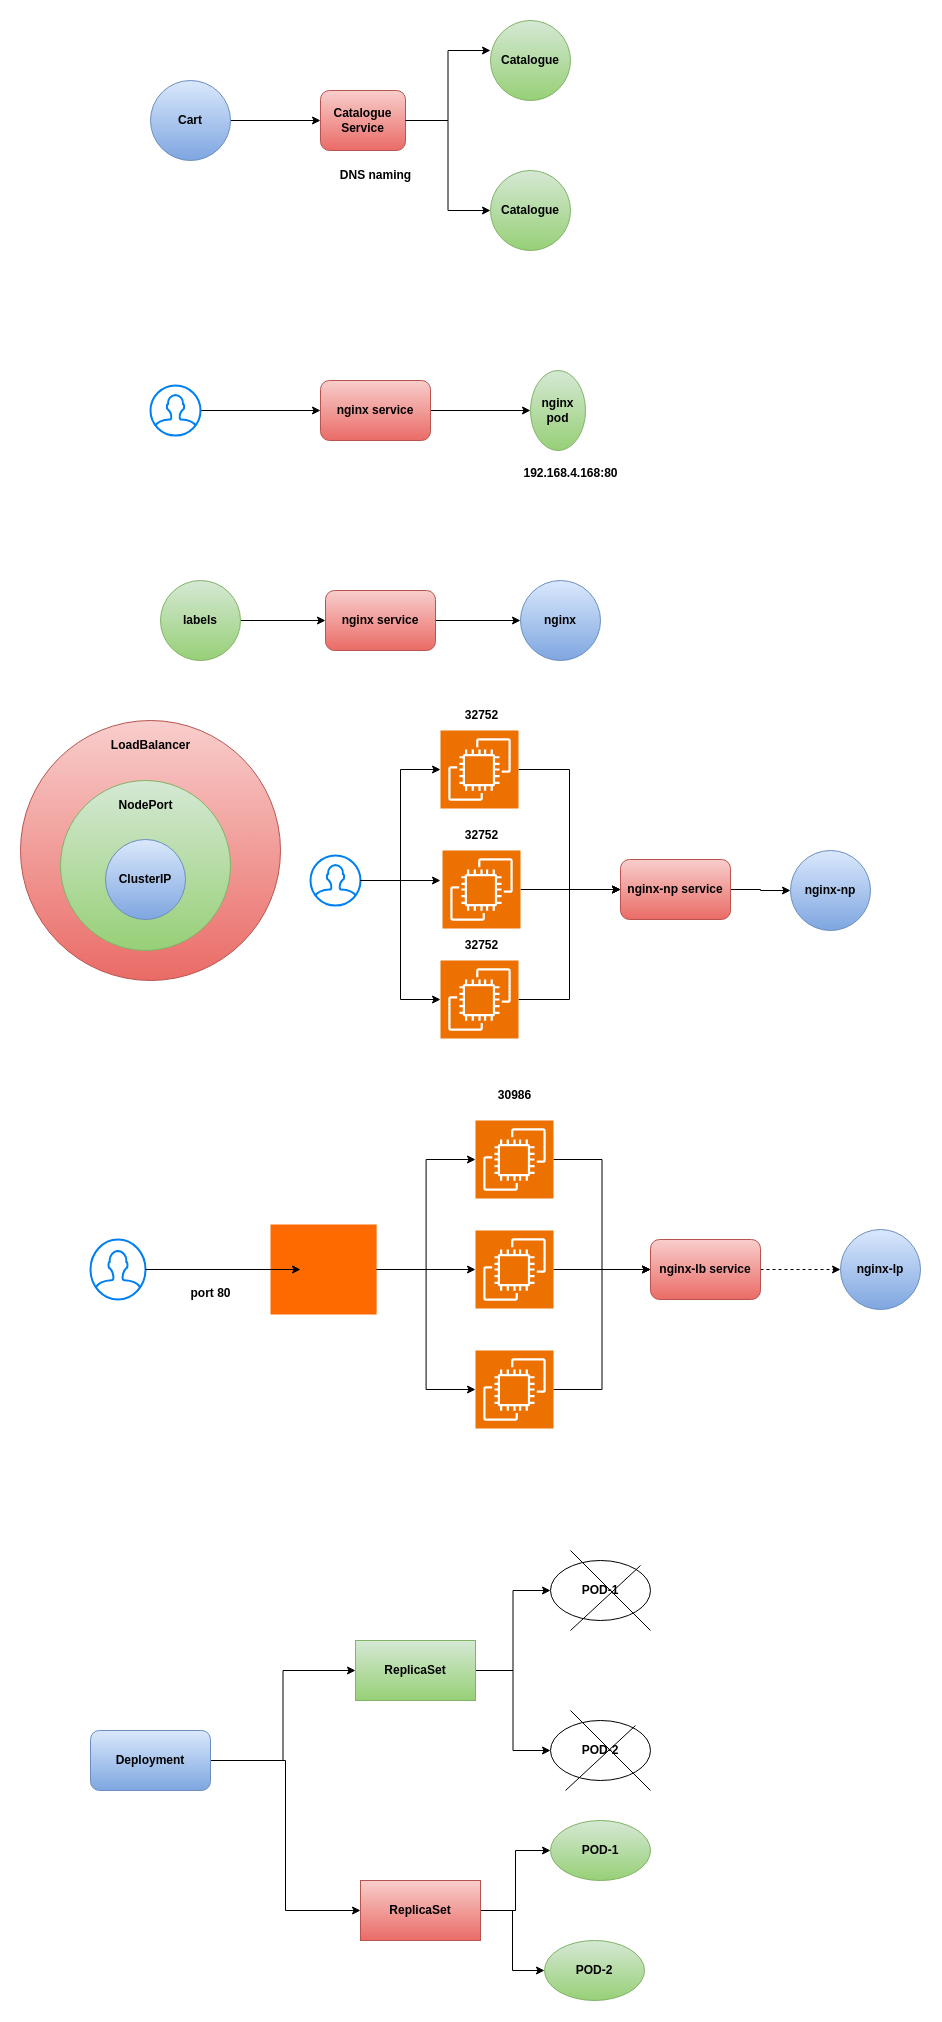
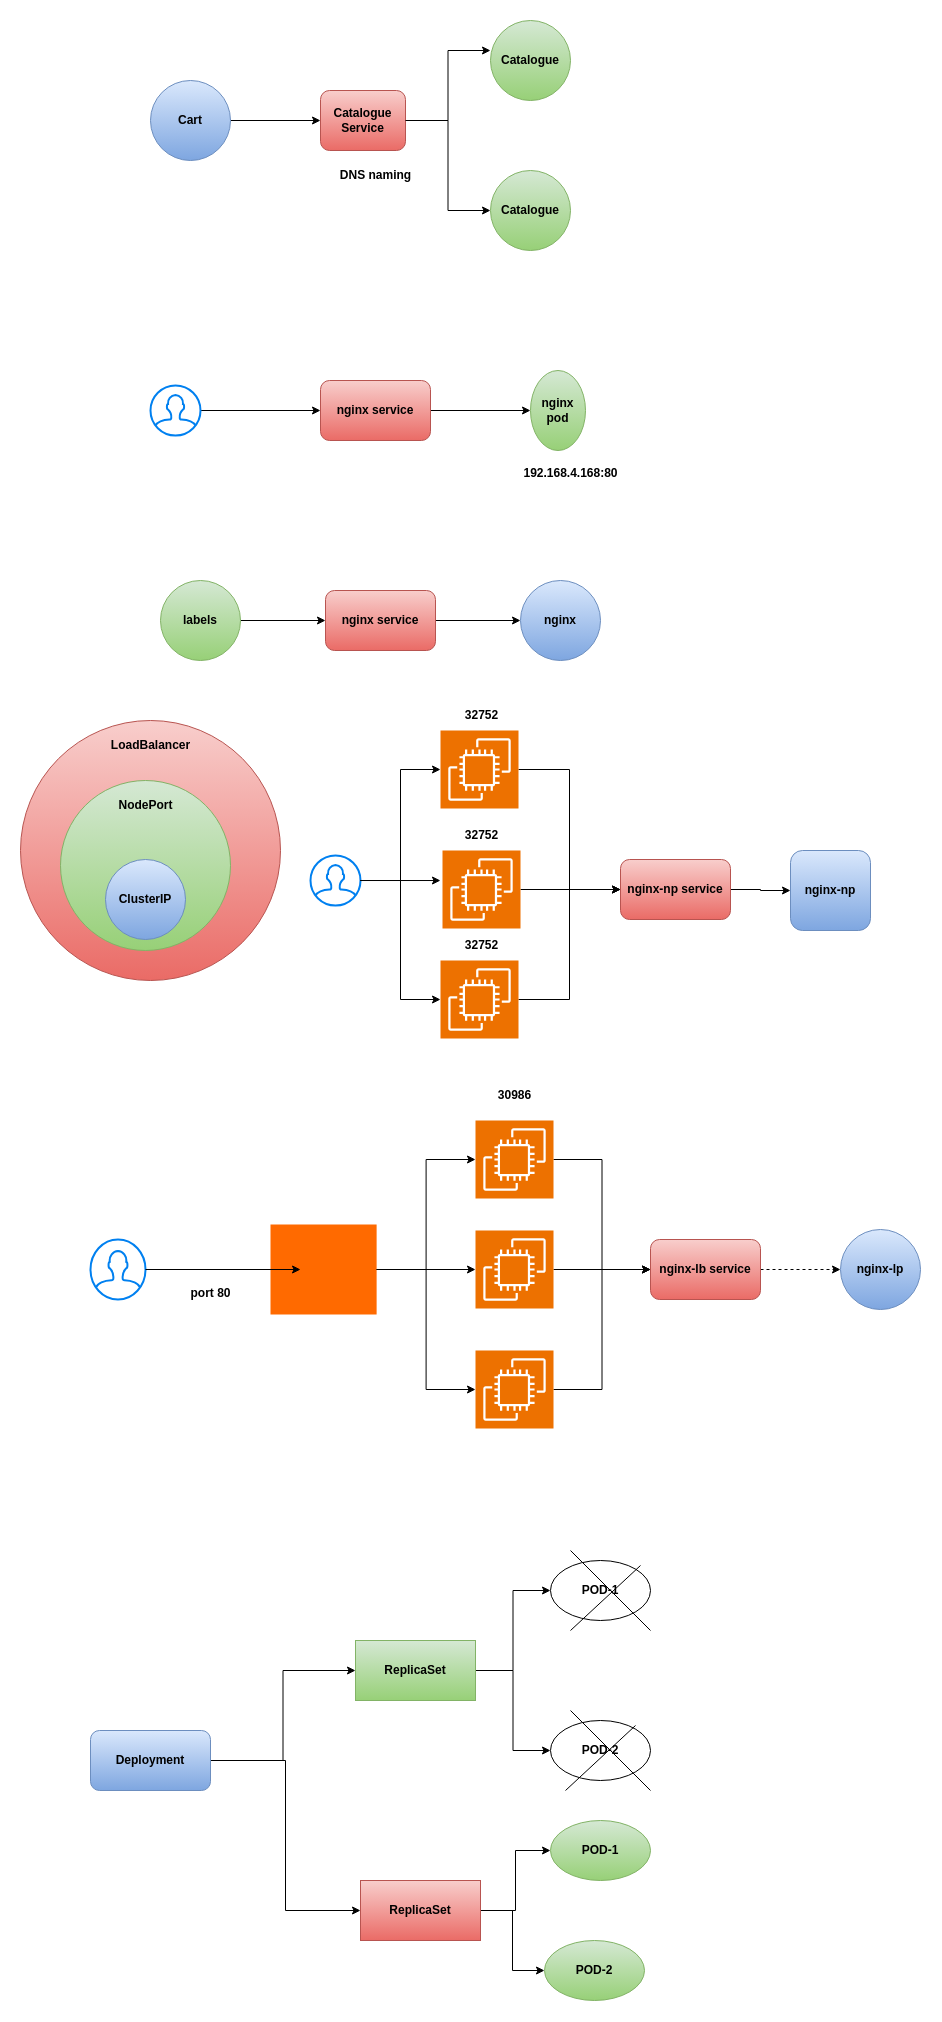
- <mxCell id="31" value="&lt;b&gt;ClusterIP&lt;/b&gt;" style="ellipse;whiteSpace=wrap;html=1;aspect=fixed;fillColor=#dae8fc;gradientColor=#7ea6e0;strokeColor=#6c8ebf;" vertex="1" parent="1"><mxGeometry x="105" y="839" width="80" height="80" as="geometry" /></mxCell>
+ <mxCell id="31" value="&lt;b&gt;ClusterIP&lt;/b&gt;" style="ellipse;whiteSpace=wrap;html=1;aspect=fixed;fillColor=#dae8fc;gradientColor=#7ea6e0;strokeColor=#6c8ebf;" vertex="1" parent="1"><mxGeometry x="105" y="859" width="80" height="80" as="geometry" /></mxCell>
- <mxCell id="40" value="&lt;b&gt;nginx-np&lt;/b&gt;" style="ellipse;whiteSpace=wrap;html=1;aspect=fixed;fillColor=#dae8fc;gradientColor=#7ea6e0;strokeColor=#6c8ebf;" vertex="1" parent="1"><mxGeometry x="790" y="850" width="80" height="80" as="geometry" /></mxCell>
+ <mxCell id="40" value="&lt;b&gt;nginx-np&lt;/b&gt;" style="whiteSpace=wrap;html=1;aspect=fixed;fillColor=#dae8fc;gradientColor=#7ea6e0;strokeColor=#6c8ebf;rounded=1;" vertex="1" parent="1"><mxGeometry x="790" y="850" width="80" height="80" as="geometry" /></mxCell>
